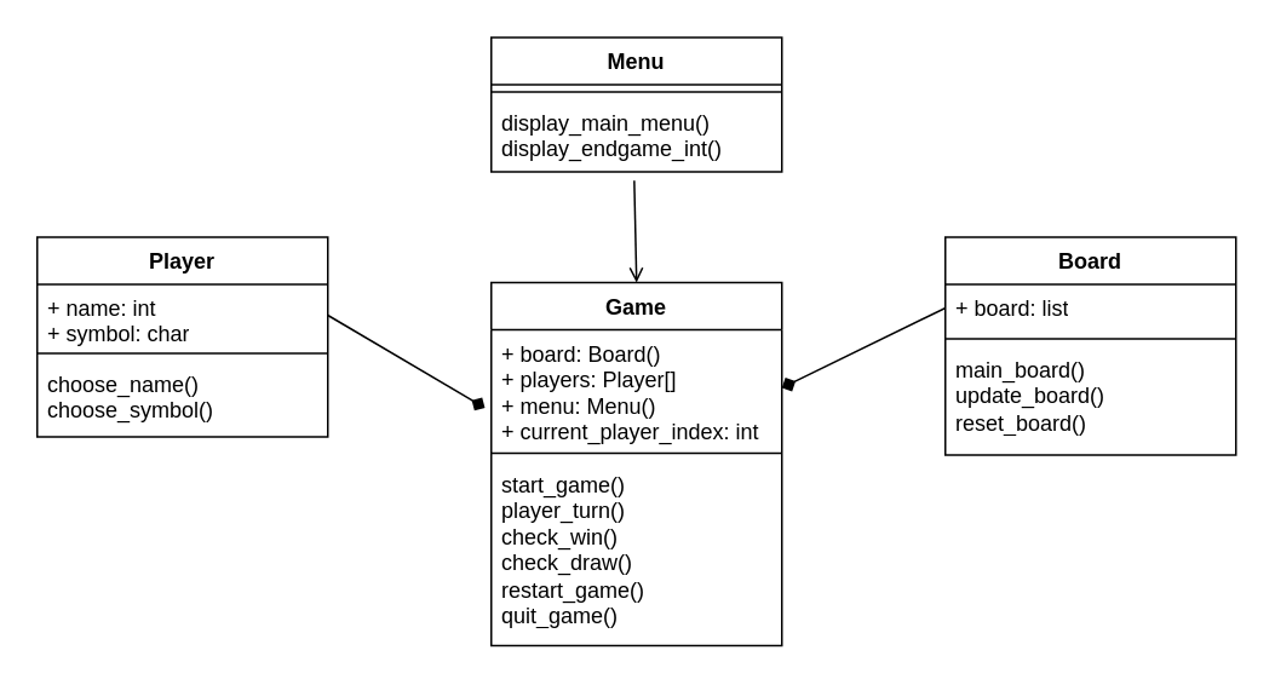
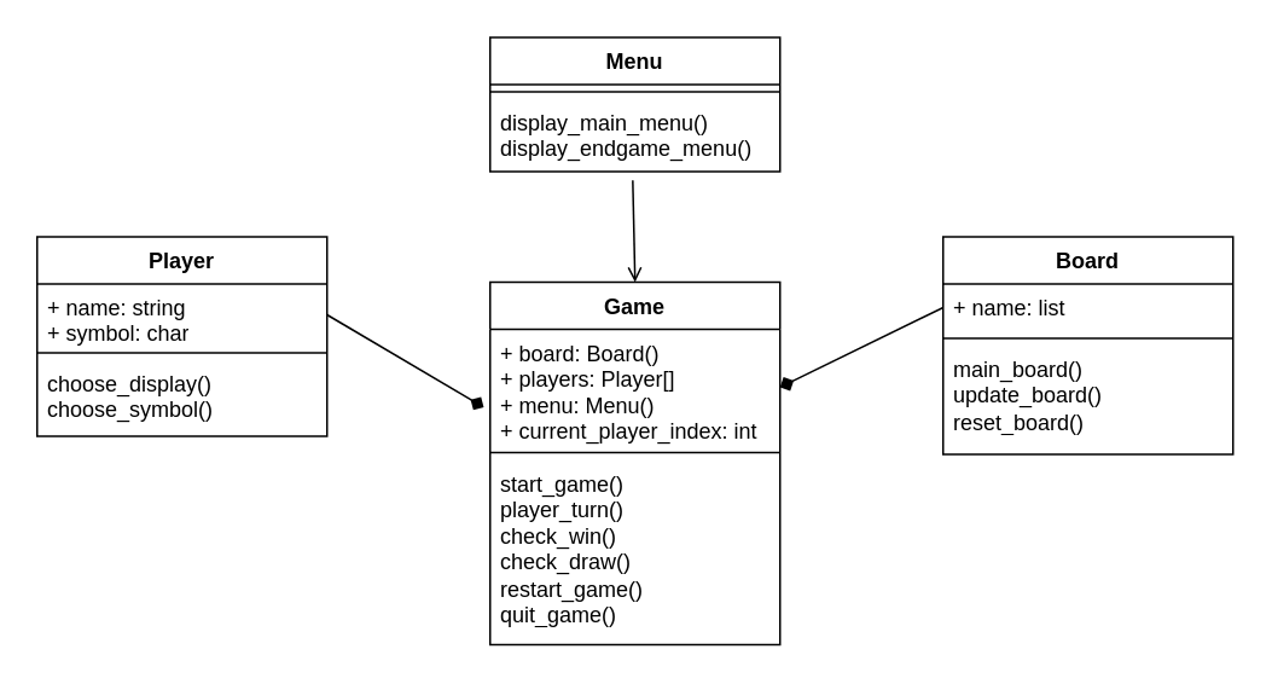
- <mxCell id="12" value="display_main_menu()&lt;div&gt;display_endgame_int()&lt;/div&gt;" style="text;strokeColor=none;fillColor=none;align=left;verticalAlign=top;spacingLeft=4;spacingRight=4;overflow=hidden;rotatable=0;points=[[0,0.5],[1,0.5]];portConstraint=eastwest;whiteSpace=wrap;html=1;" vertex="1" parent="10"><mxGeometry y="34" width="160" height="40" as="geometry" /></mxCell>
+ <mxCell id="12" value="display_main_menu()&lt;div&gt;display_endgame_menu()&lt;/div&gt;" style="text;strokeColor=none;fillColor=none;align=left;verticalAlign=top;spacingLeft=4;spacingRight=4;overflow=hidden;rotatable=0;points=[[0,0.5],[1,0.5]];portConstraint=eastwest;whiteSpace=wrap;html=1;" vertex="1" parent="10"><mxGeometry y="34" width="160" height="40" as="geometry" /></mxCell>
- <mxCell id="7" value="+ board: list" style="text;strokeColor=none;fillColor=none;align=left;verticalAlign=top;spacingLeft=4;spacingRight=4;overflow=hidden;rotatable=0;points=[[0,0.5],[1,0.5]];portConstraint=eastwest;whiteSpace=wrap;html=1;" vertex="1" parent="6"><mxGeometry y="26" width="160" height="26" as="geometry" /></mxCell>
+ <mxCell id="7" value="+ name: list" style="text;strokeColor=none;fillColor=none;align=left;verticalAlign=top;spacingLeft=4;spacingRight=4;overflow=hidden;rotatable=0;points=[[0,0.5],[1,0.5]];portConstraint=eastwest;whiteSpace=wrap;html=1;" vertex="1" parent="6"><mxGeometry y="26" width="160" height="26" as="geometry" /></mxCell>
- <mxCell id="3" value="+ name: int&lt;div&gt;+ symbol: char&lt;/div&gt;" style="text;strokeColor=none;fillColor=none;align=left;verticalAlign=top;spacingLeft=4;spacingRight=4;overflow=hidden;rotatable=0;points=[[0,0.5],[1,0.5]];portConstraint=eastwest;whiteSpace=wrap;html=1;" vertex="1" parent="2"><mxGeometry y="26" width="160" height="34" as="geometry" /></mxCell>
+ <mxCell id="3" value="+ name: string&lt;div&gt;+ symbol: char&lt;/div&gt;" style="text;strokeColor=none;fillColor=none;align=left;verticalAlign=top;spacingLeft=4;spacingRight=4;overflow=hidden;rotatable=0;points=[[0,0.5],[1,0.5]];portConstraint=eastwest;whiteSpace=wrap;html=1;" vertex="1" parent="2"><mxGeometry y="26" width="160" height="34" as="geometry" /></mxCell>
- <mxCell id="5" value="choose_name()&lt;div&gt;choose_symbol()&lt;/div&gt;" style="text;strokeColor=none;fillColor=none;align=left;verticalAlign=top;spacingLeft=4;spacingRight=4;overflow=hidden;rotatable=0;points=[[0,0.5],[1,0.5]];portConstraint=eastwest;whiteSpace=wrap;html=1;" vertex="1" parent="2"><mxGeometry y="68" width="160" height="42" as="geometry" /></mxCell>
+ <mxCell id="5" value="choose_display()&lt;div&gt;choose_symbol()&lt;/div&gt;" style="text;strokeColor=none;fillColor=none;align=left;verticalAlign=top;spacingLeft=4;spacingRight=4;overflow=hidden;rotatable=0;points=[[0,0.5],[1,0.5]];portConstraint=eastwest;whiteSpace=wrap;html=1;" vertex="1" parent="2"><mxGeometry y="68" width="160" height="42" as="geometry" /></mxCell>
